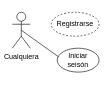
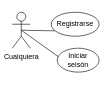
- <mxCell id="3" value="Registrarse" style="ellipse;whiteSpace=wrap;html=1;dashed=1;" vertex="1" parent="1"><mxGeometry x="85" y="20" width="80" height="40" as="geometry" /></mxCell>
+ <mxCell id="3" value="Registrarse" style="ellipse;whiteSpace=wrap;html=1;" vertex="1" parent="1"><mxGeometry x="85" y="20" width="80" height="40" as="geometry" /></mxCell>
+ <mxCell id="5" value="" style="endArrow=none;html=1;rounded=0;exitX=0.5;exitY=0.5;exitDx=0;exitDy=0;exitPerimeter=0;entryX=0.075;entryY=0.775;entryDx=0;entryDy=0;entryPerimeter=0;" edge="1" parent="1" source="2" target="3"><mxGeometry width="50" height="50" relative="1" as="geometry"><mxPoint x="325" y="210" as="sourcePoint" /><mxPoint x="375" y="160" as="targetPoint" /></mxGeometry></mxCell>
